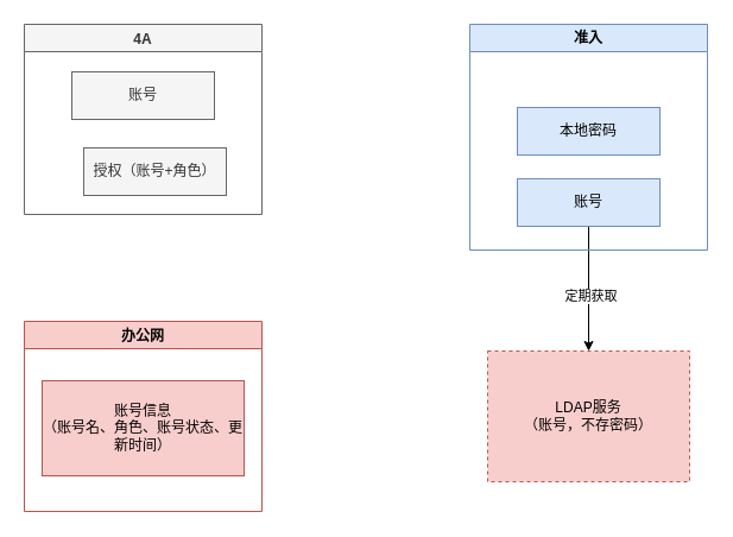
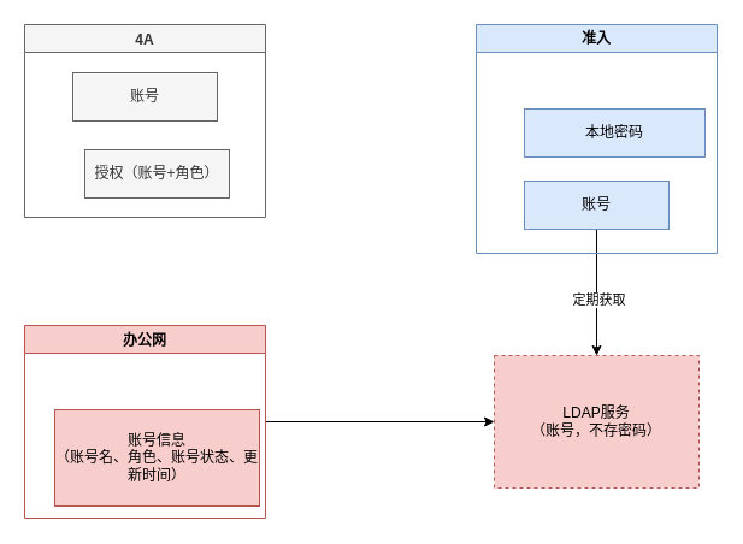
- <mxCell id="13" value="本地密码" style="rounded=0;whiteSpace=wrap;html=1;fillColor=#dae8fc;strokeColor=#6c8ebf;" vertex="1" parent="11"><mxGeometry x="40" y="70" width="120" height="40" as="geometry" /></mxCell>
+ <mxCell id="13" value="本地密码" style="rounded=0;whiteSpace=wrap;html=1;fillColor=#dae8fc;strokeColor=#6c8ebf;" vertex="1" parent="11"><mxGeometry x="40" y="70" width="150" height="40" as="geometry" /></mxCell>
+ <mxCell id="5" style="edgeStyle=orthogonalEdgeStyle;rounded=0;orthogonalLoop=1;jettySize=auto;html=1;exitX=1;exitY=0.5;exitDx=0;exitDy=0;entryX=0;entryY=0.5;entryDx=0;entryDy=0;" edge="1" parent="1" source="6" target="10"><mxGeometry relative="1" as="geometry"><mxPoint x="400" y="350" as="targetPoint" /></mxGeometry></mxCell>
- <mxCell id="7" value="账号信息&lt;br&gt;（账号名、角色、账号状态、更新时间）" style="whiteSpace=wrap;html=1;fillColor=#f8cecc;strokeColor=#b85450;" vertex="1" parent="6"><mxGeometry x="15" y="50" width="170" height="80" as="geometry" /></mxCell>
+ <mxCell id="7" value="账号信息&lt;br&gt;（账号名、角色、账号状态、更新时间）" style="whiteSpace=wrap;html=1;fillColor=#f8cecc;strokeColor=#b85450;" vertex="1" parent="6"><mxGeometry x="25" y="70" width="170" height="80" as="geometry" /></mxCell>
